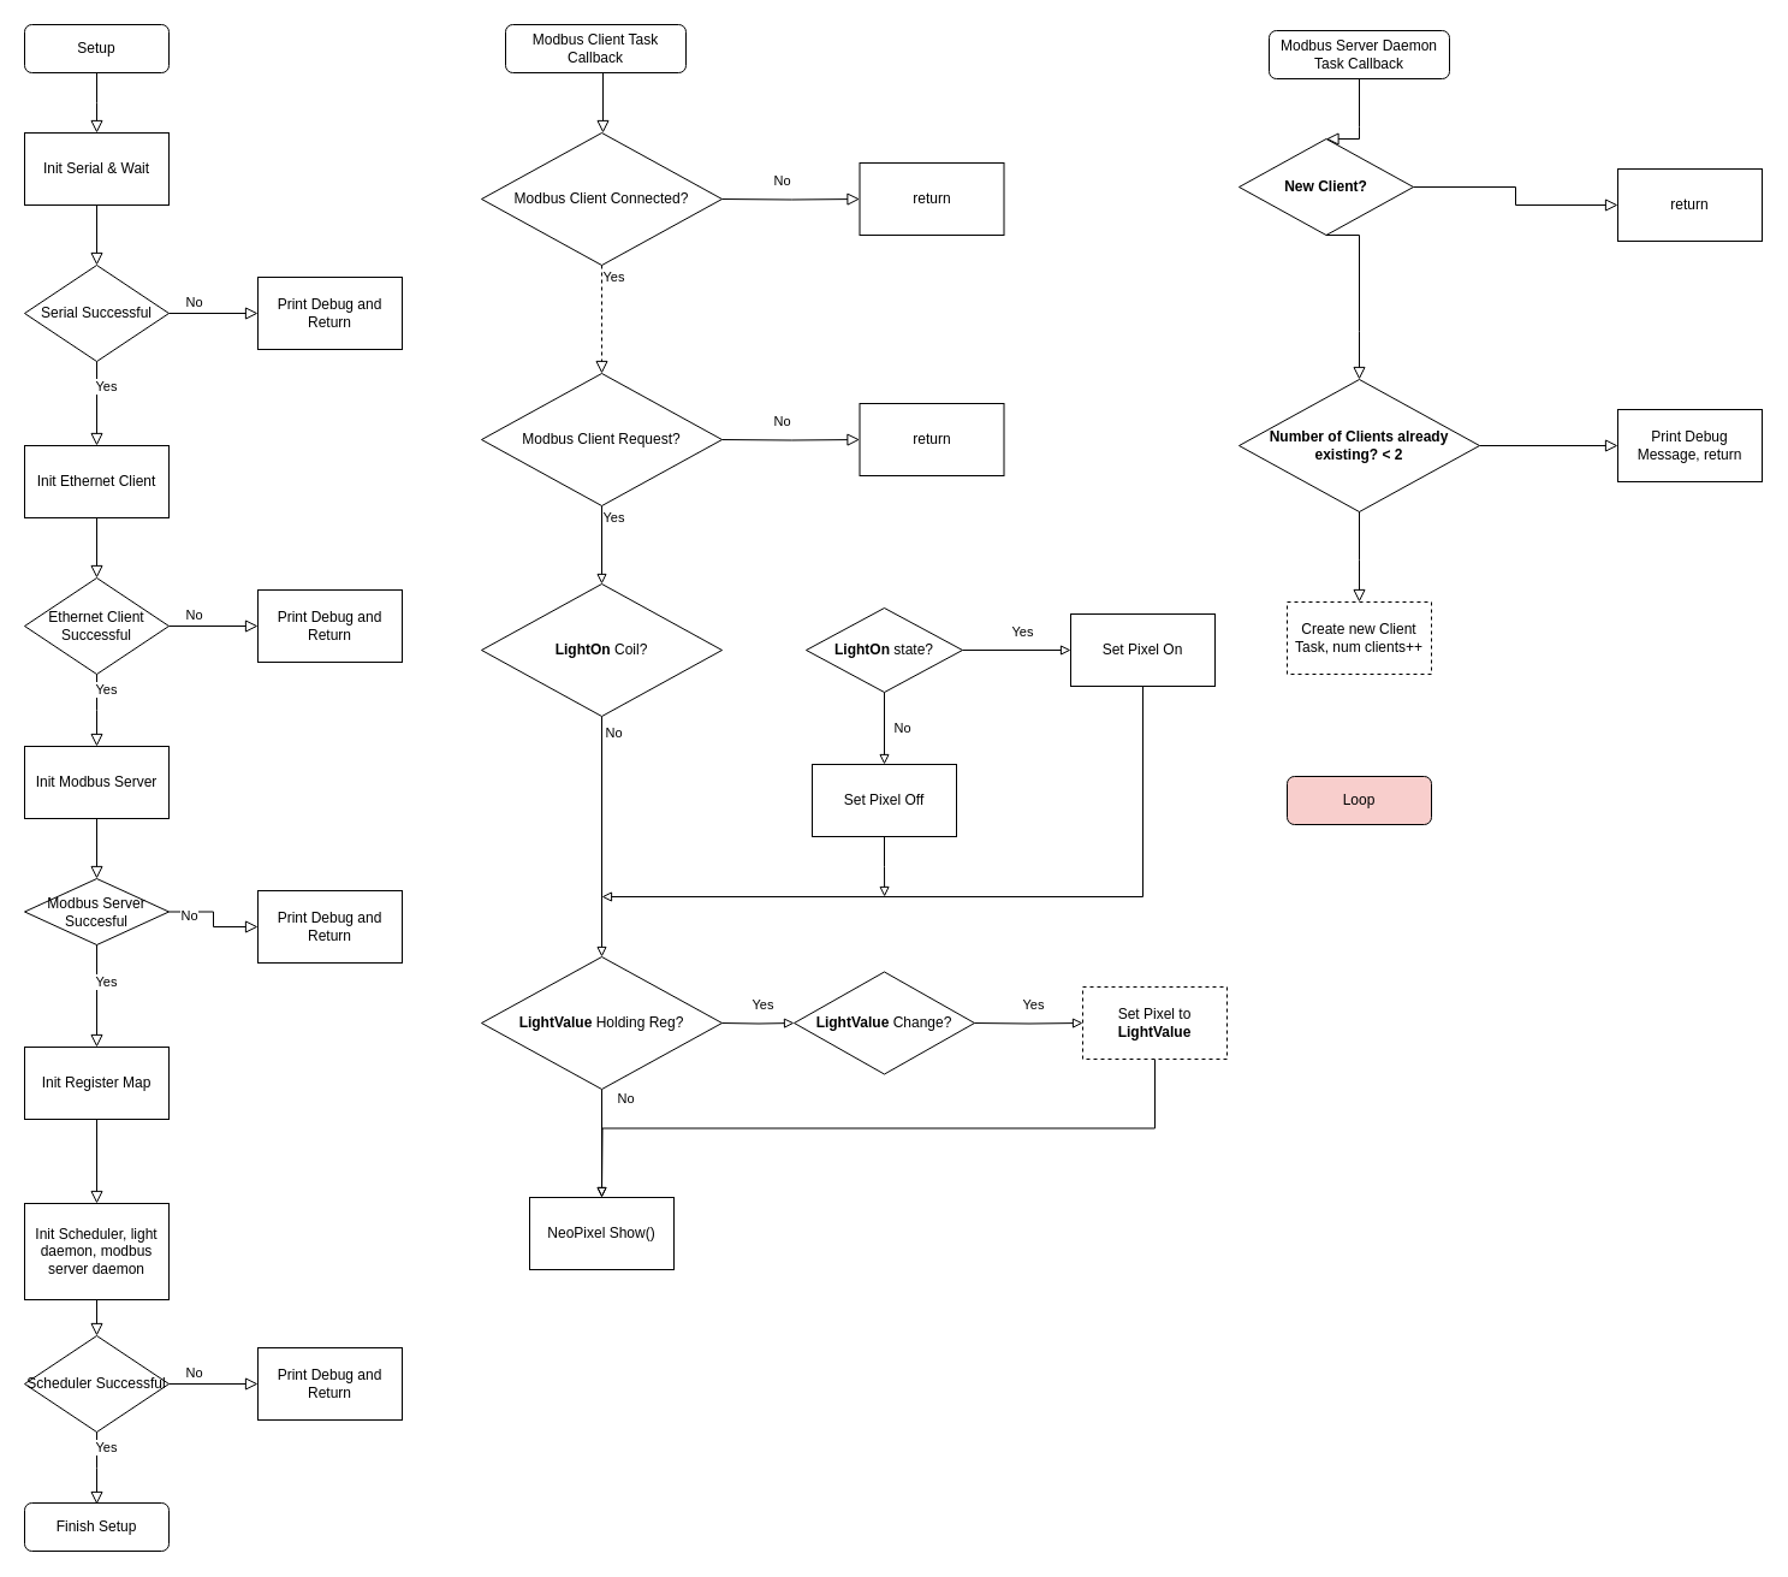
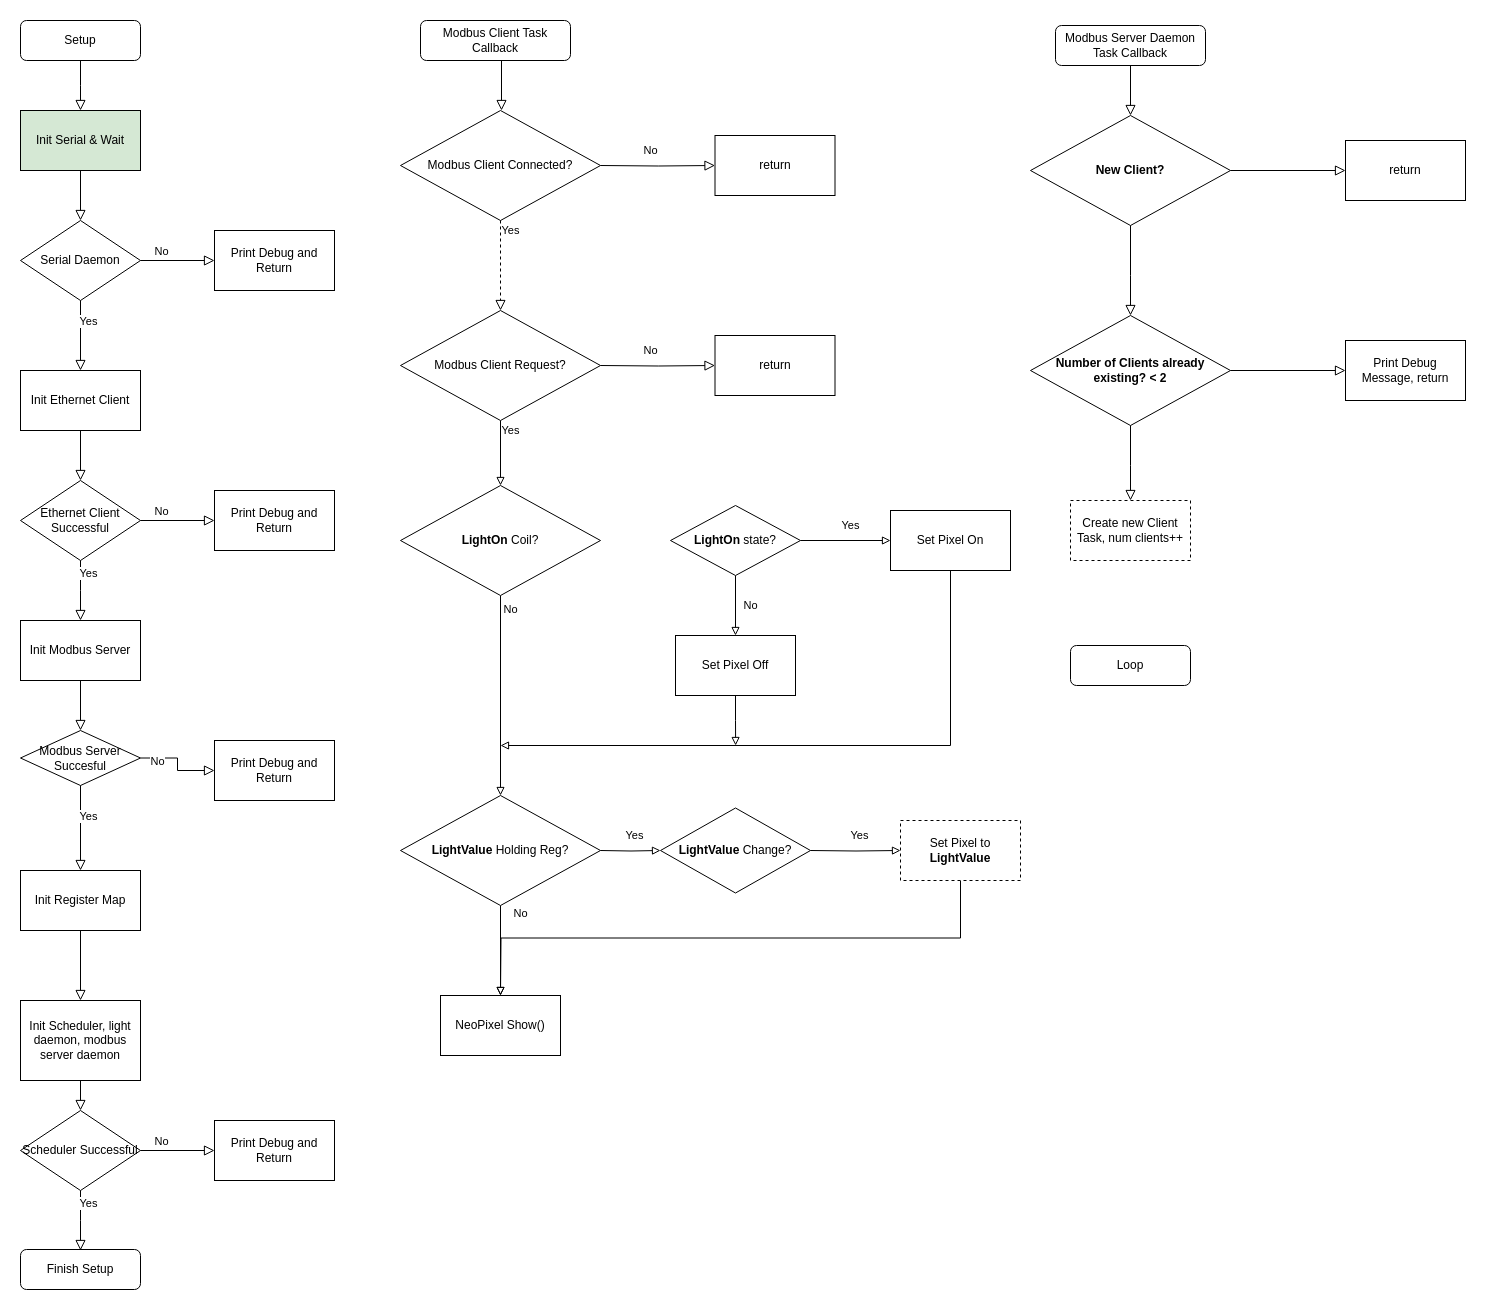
- <mxCell id="4" value="&lt;div&gt;Init Serial &amp;amp; Wait&lt;/div&gt;" style="rounded=0;whiteSpace=wrap;html=1;" vertex="1" parent="1"><mxGeometry x="20" y="110" width="120" height="60" as="geometry" /></mxCell>
+ <mxCell id="4" value="&lt;div&gt;Init Serial &amp;amp; Wait&lt;/div&gt;" style="rounded=0;whiteSpace=wrap;html=1;fillColor=#d5e8d4;" vertex="1" parent="1"><mxGeometry x="20" y="110" width="120" height="60" as="geometry" /></mxCell>
- <mxCell id="41" value="&lt;b&gt;New Client?&lt;br&gt;&lt;/b&gt;" style="rhombus;whiteSpace=wrap;html=1;" vertex="1" parent="1"><mxGeometry x="1030" y="115" width="145" height="80" as="geometry" /></mxCell>
+ <mxCell id="41" value="&lt;b&gt;New Client?&lt;br&gt;&lt;/b&gt;" style="rhombus;whiteSpace=wrap;html=1;" vertex="1" parent="1"><mxGeometry x="1030" y="115" width="200" height="110" as="geometry" /></mxCell>
- <mxCell id="5" value="Serial Successful" style="rhombus;whiteSpace=wrap;html=1;" vertex="1" parent="1"><mxGeometry x="20" y="220" width="120" height="80" as="geometry" /></mxCell>
+ <mxCell id="5" value="Serial Daemon" style="rhombus;whiteSpace=wrap;html=1;" vertex="1" parent="1"><mxGeometry x="20" y="220" width="120" height="80" as="geometry" /></mxCell>
- <mxCell id="37" value="Loop" style="rounded=1;whiteSpace=wrap;html=1;fontSize=12;glass=0;strokeWidth=1;shadow=0;fillColor=#f8cecc;" vertex="1" parent="1"><mxGeometry x="1070" y="645" width="120" height="40" as="geometry" /></mxCell>
+ <mxCell id="37" value="Loop" style="rounded=1;whiteSpace=wrap;html=1;fontSize=12;glass=0;strokeWidth=1;shadow=0;" vertex="1" parent="1"><mxGeometry x="1070" y="645" width="120" height="40" as="geometry" /></mxCell>
